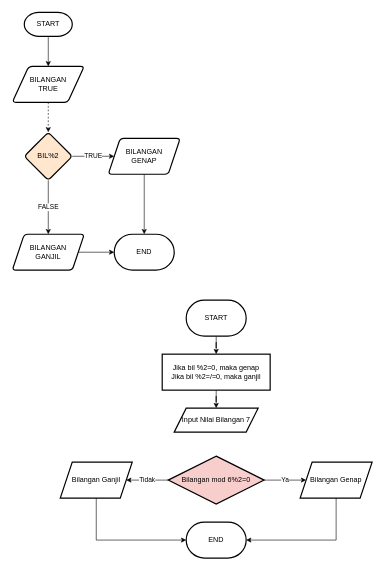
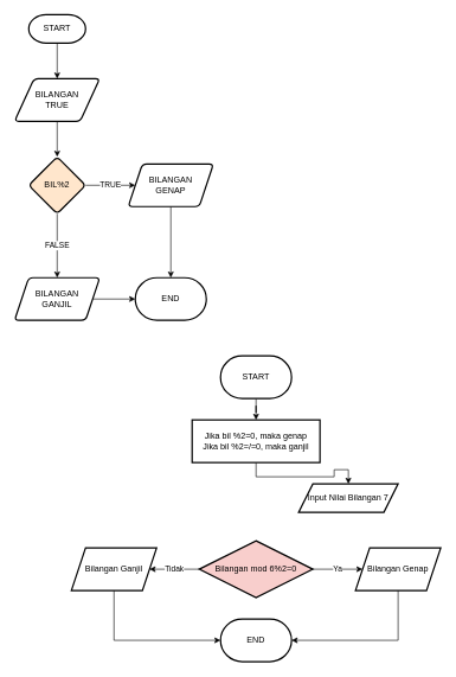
- <mxCell id="4" value="" style="edgeStyle=orthogonalEdgeStyle;rounded=0;orthogonalLoop=1;jettySize=auto;html=1;dashed=1;" parent="1" source="5" target="8" edge="1"><mxGeometry relative="1" as="geometry" /></mxCell>
+ <mxCell id="4" value="" style="edgeStyle=orthogonalEdgeStyle;rounded=0;orthogonalLoop=1;jettySize=auto;html=1;" parent="1" source="5" target="8" edge="1"><mxGeometry relative="1" as="geometry" /></mxCell>
- <mxCell id="18" value="Input Nilai Bilangan 7" style="shape=parallelogram;perimeter=parallelogramPerimeter;whiteSpace=wrap;html=1;fixedSize=1;strokeWidth=2;" parent="1" vertex="1"><mxGeometry x="290" y="680" width="140" height="40" as="geometry" /></mxCell>
+ <mxCell id="18" value="Input Nilai Bilangan 7" style="shape=parallelogram;perimeter=parallelogramPerimeter;whiteSpace=wrap;html=1;fixedSize=1;strokeWidth=2;" parent="1" vertex="1"><mxGeometry x="420" y="680" width="140" height="40" as="geometry" /></mxCell>
